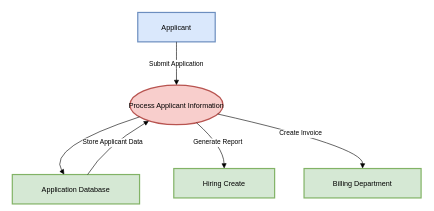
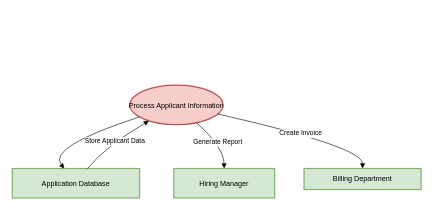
- <mxCell id="2" value="Applicant" style="whiteSpace=wrap;strokeWidth=2;fillColor=#dae8fc;strokeColor=#6c8ebf;" vertex="1" parent="1"><mxGeometry x="229" y="20" width="129" height="49" as="geometry" /></mxCell>
- <mxCell id="7" value="Submit Application" style="curved=1;startArrow=none;endArrow=block;exitX=0.5;exitY=0.99;entryX=0.5;entryY=0.01;rounded=0;" edge="1" parent="1" source="2" target="3"><mxGeometry relative="1" as="geometry"><Array as="points" /></mxGeometry></mxCell>
- <mxCell id="5" value="Hiring Create" style="whiteSpace=wrap;strokeWidth=2;fillColor=#d5e8d4;strokeColor=#82b366;" vertex="1" parent="1"><mxGeometry x="289" y="280" width="168" height="49" as="geometry" /></mxCell>
+ <mxCell id="5" value="Hiring Manager" style="whiteSpace=wrap;strokeWidth=2;fillColor=#d5e8d4;strokeColor=#82b366;" vertex="1" parent="1"><mxGeometry x="289" y="280" width="168" height="49" as="geometry" /></mxCell>
- <mxCell id="6" value="Billing Department" style="whiteSpace=wrap;strokeWidth=2;fillColor=#d5e8d4;strokeColor=#82b366;" vertex="1" parent="1"><mxGeometry x="506" y="280" width="195" height="49" as="geometry" /></mxCell>
+ <mxCell id="6" value="Billing Department" style="whiteSpace=wrap;strokeWidth=2;fillColor=#d5e8d4;strokeColor=#82b366;" vertex="1" parent="1"><mxGeometry x="506" y="280" width="195" height="35" as="geometry" /></mxCell>
- <mxCell id="4" value="Application Database" style="whiteSpace=wrap;strokeWidth=2;fillColor=#d5e8d4;strokeColor=#82b366;" vertex="1" parent="1"><mxGeometry x="20" y="290" width="212" height="49" as="geometry" /></mxCell>
+ <mxCell id="4" value="Application Database" style="whiteSpace=wrap;strokeWidth=2;fillColor=#d5e8d4;strokeColor=#82b366;" vertex="1" parent="1"><mxGeometry x="20" y="280" width="212" height="49" as="geometry" /></mxCell>
